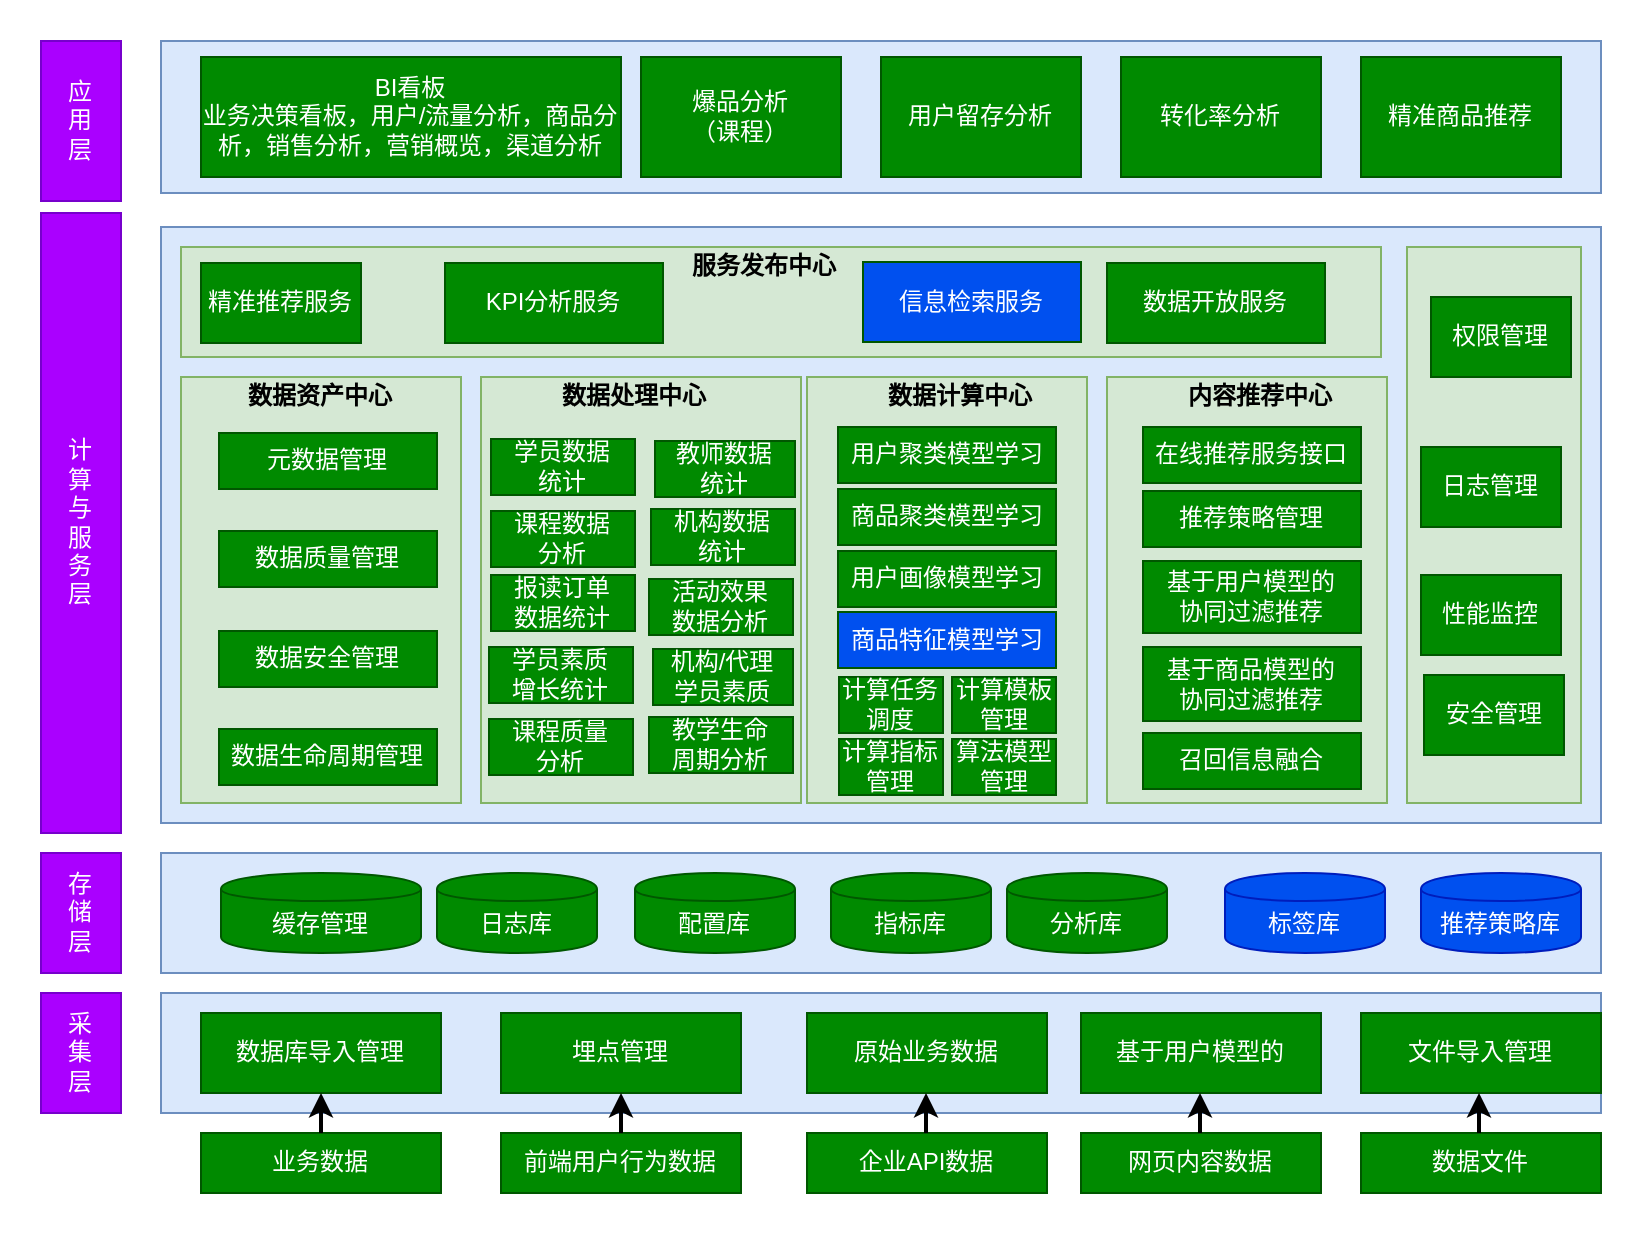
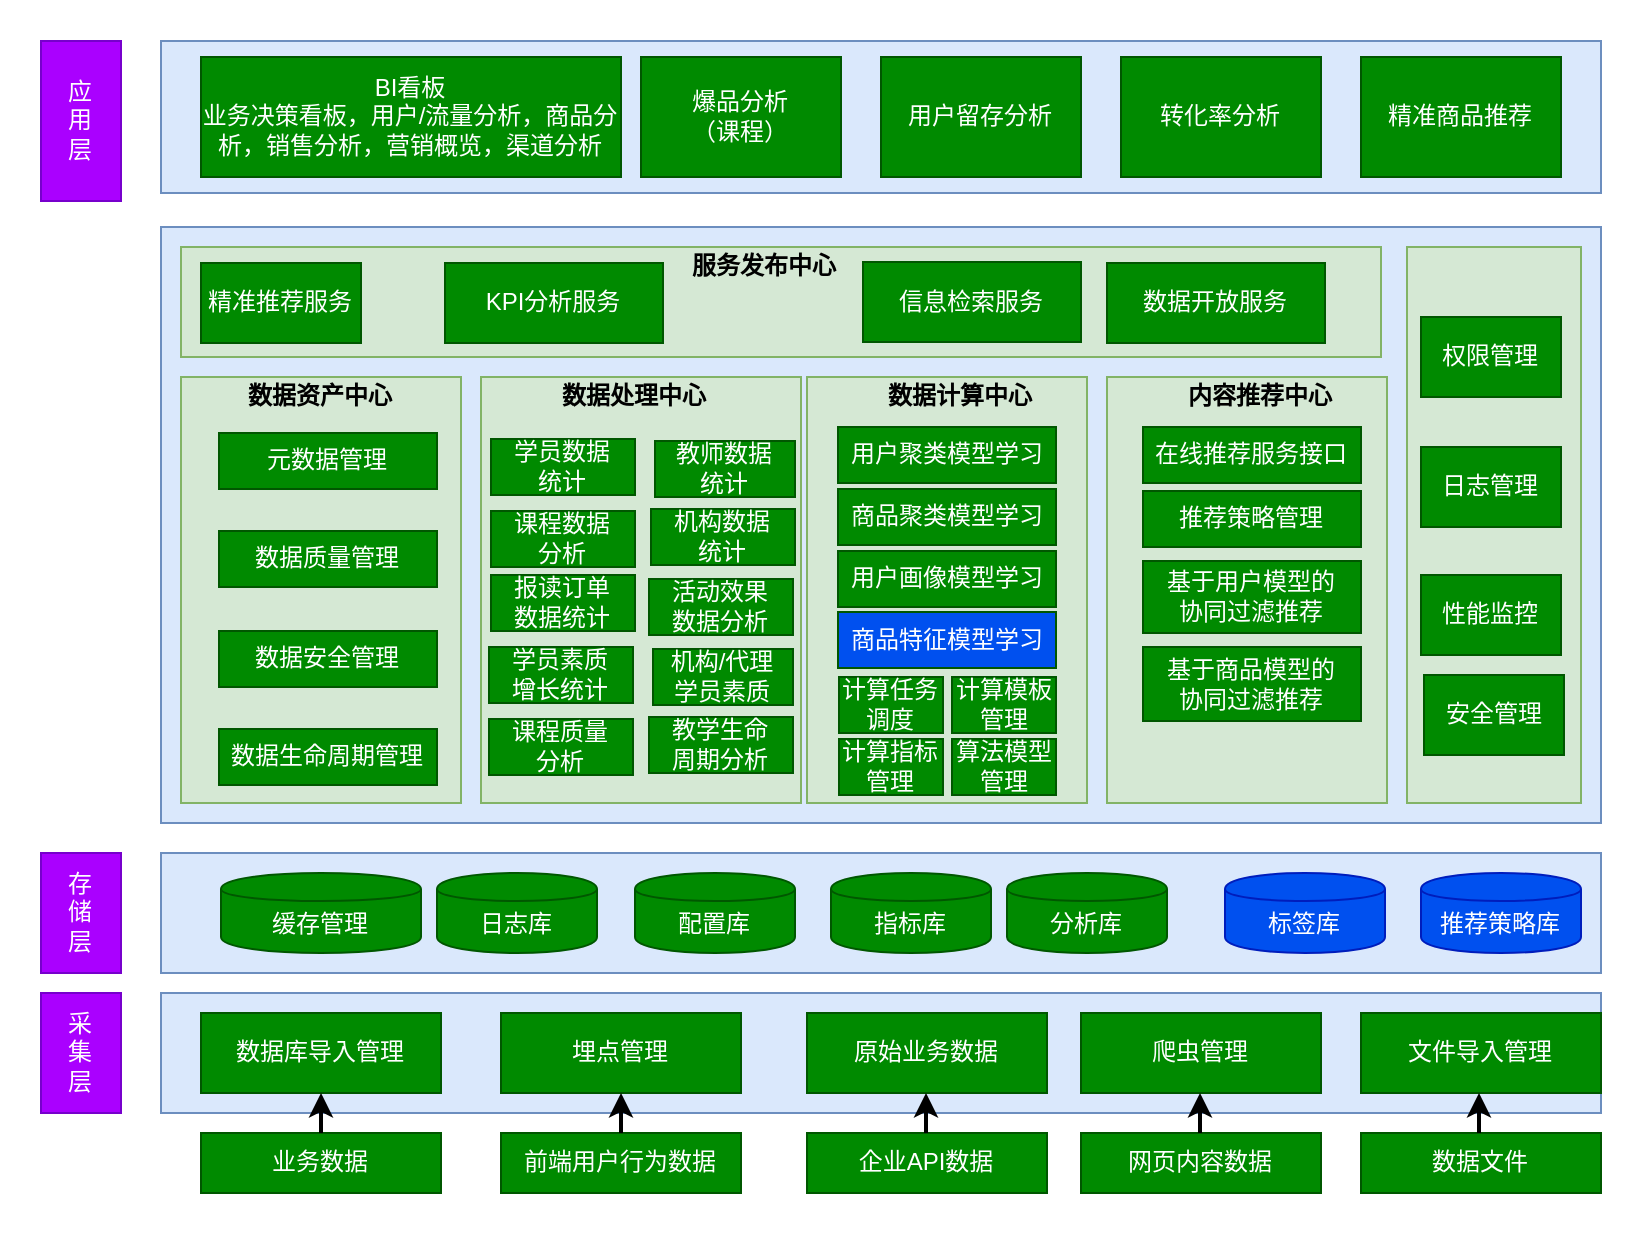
- <mxCell id="44" value="信息检索服务" style="rounded=0;whiteSpace=wrap;html=1;fillColor=#0050ef;strokeColor=#005700;fontColor=#ffffff;" parent="1" vertex="1"><mxGeometry x="431" y="130.5" width="109" height="40" as="geometry" /></mxCell>
+ <mxCell id="44" value="信息检索服务" style="rounded=0;whiteSpace=wrap;html=1;fillColor=#008a00;strokeColor=#005700;fontColor=#ffffff;" parent="1" vertex="1"><mxGeometry x="431" y="130.5" width="109" height="40" as="geometry" /></mxCell>
- <mxCell id="61" value="权限管理" style="rounded=0;whiteSpace=wrap;html=1;fillColor=#008a00;strokeColor=#005700;fontColor=#ffffff;" parent="1" vertex="1"><mxGeometry x="715" y="148" width="70" height="40" as="geometry" /></mxCell>
+ <mxCell id="61" value="权限管理" style="rounded=0;whiteSpace=wrap;html=1;fillColor=#008a00;strokeColor=#005700;fontColor=#ffffff;" parent="1" vertex="1"><mxGeometry x="710" y="158" width="70" height="40" as="geometry" /></mxCell>
- <mxCell id="4" value="计&lt;br&gt;算&lt;br&gt;与&lt;br&gt;服&lt;br&gt;务&lt;br&gt;层" style="rounded=0;whiteSpace=wrap;html=1;fillColor=#aa00ff;strokeColor=#7700CC;fontColor=#ffffff;" parent="1" vertex="1"><mxGeometry x="20" y="106" width="40" height="310" as="geometry" /></mxCell>
- <mxCell id="69" value="召回信息融合" style="rounded=0;whiteSpace=wrap;html=1;fillColor=#008a00;strokeColor=#005700;fontColor=#ffffff;" parent="1" vertex="1"><mxGeometry x="571" y="366" width="109" height="28" as="geometry" /></mxCell>
- <mxCell id="15" value="基于用户模型的" style="rounded=0;whiteSpace=wrap;html=1;fillColor=#008a00;strokeColor=#005700;fontColor=#ffffff;" parent="1" vertex="1"><mxGeometry x="540" y="506" width="120" height="40" as="geometry" /></mxCell>
+ <mxCell id="15" value="爬虫管理" style="rounded=0;whiteSpace=wrap;html=1;fillColor=#008a00;strokeColor=#005700;fontColor=#ffffff;" parent="1" vertex="1"><mxGeometry x="540" y="506" width="120" height="40" as="geometry" /></mxCell>
